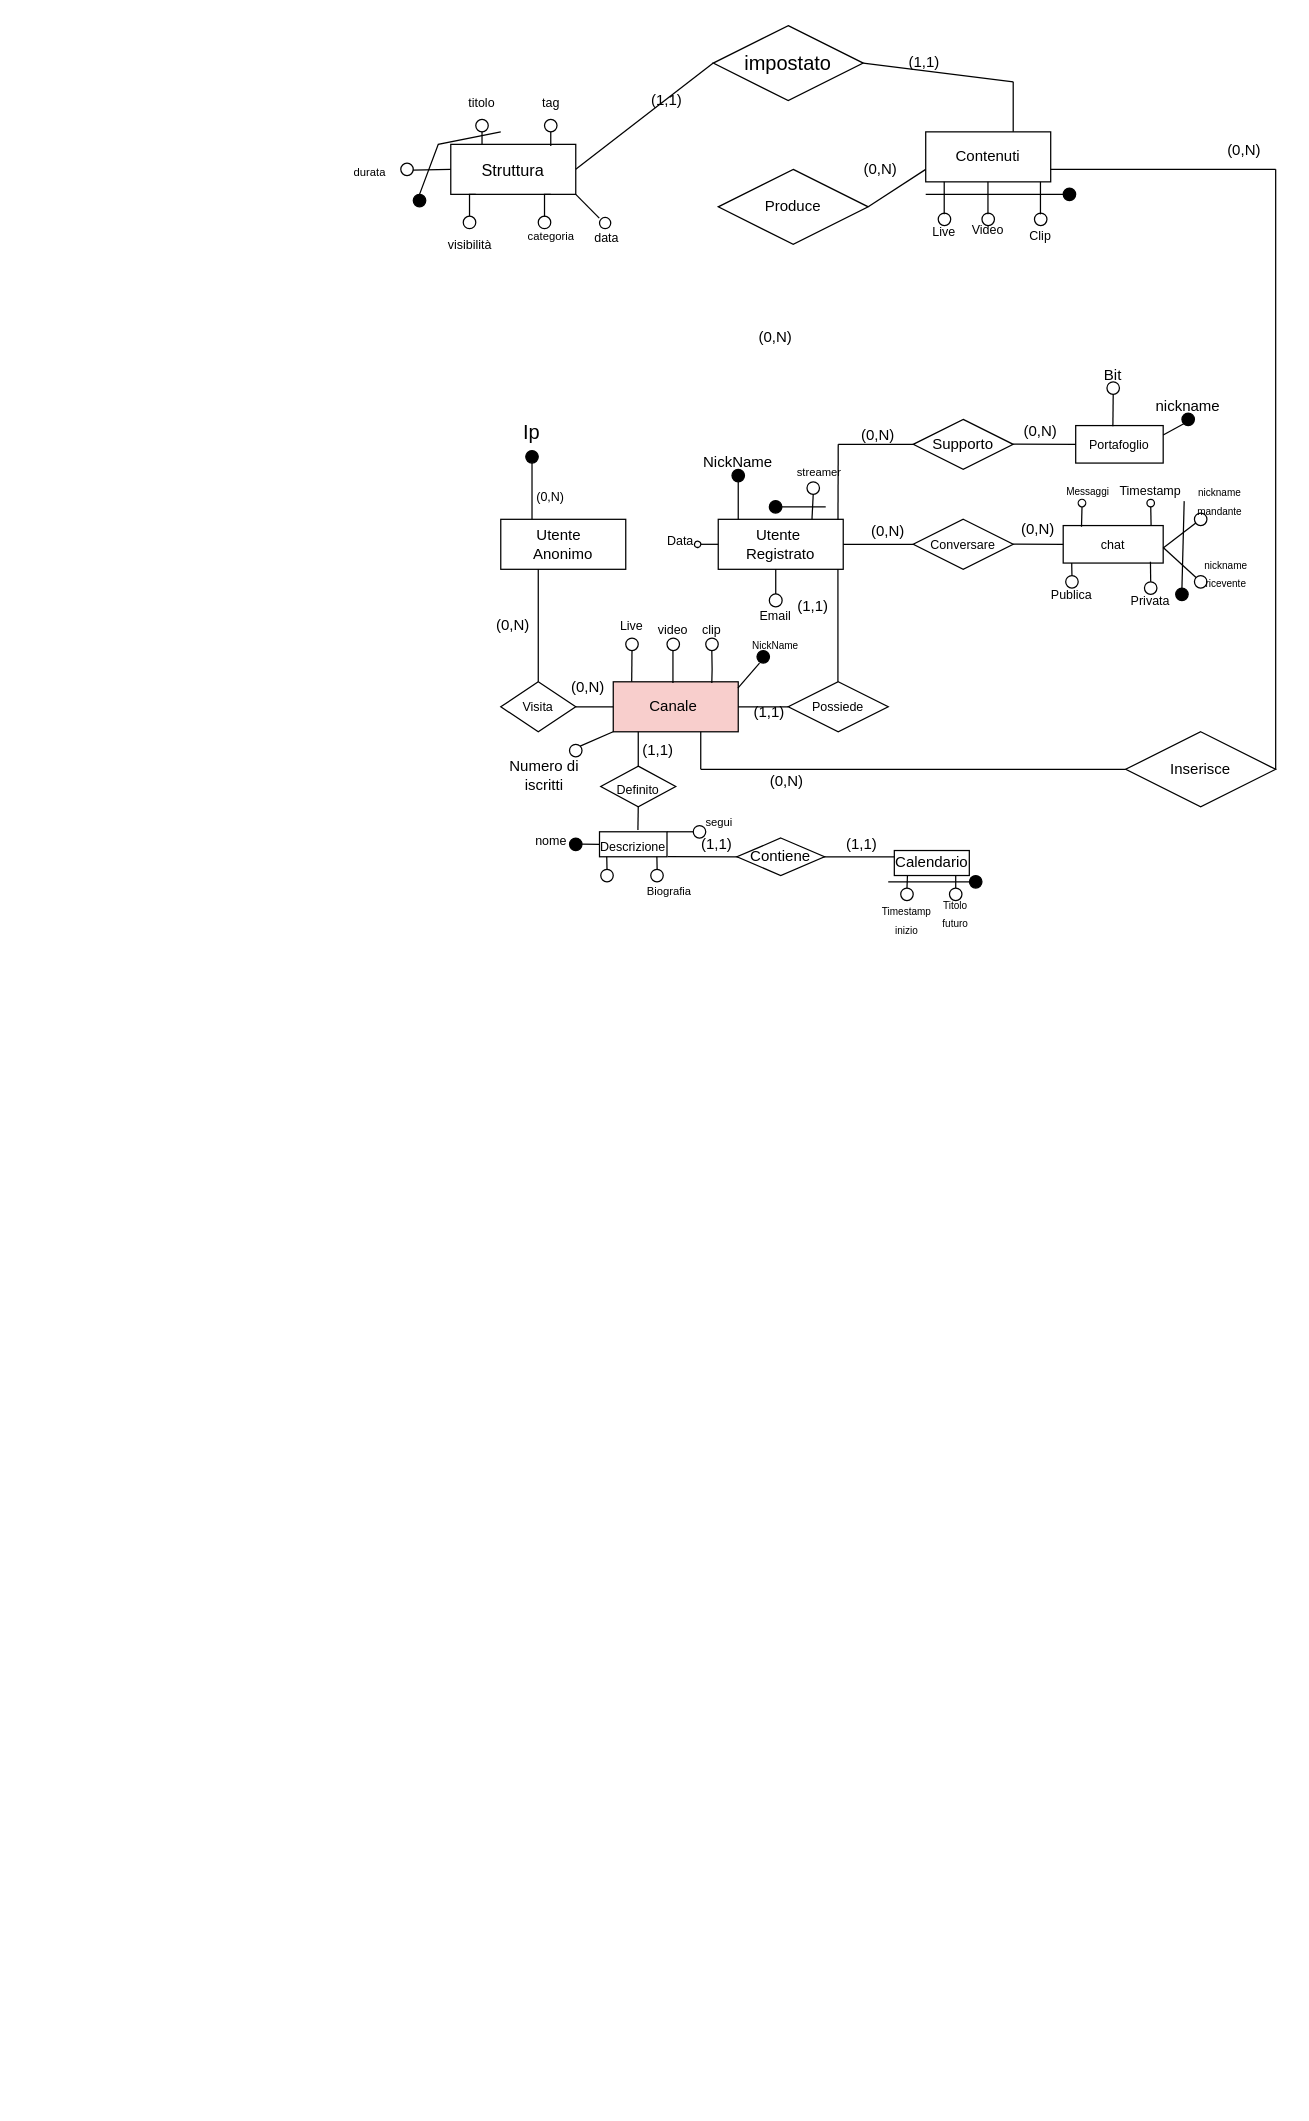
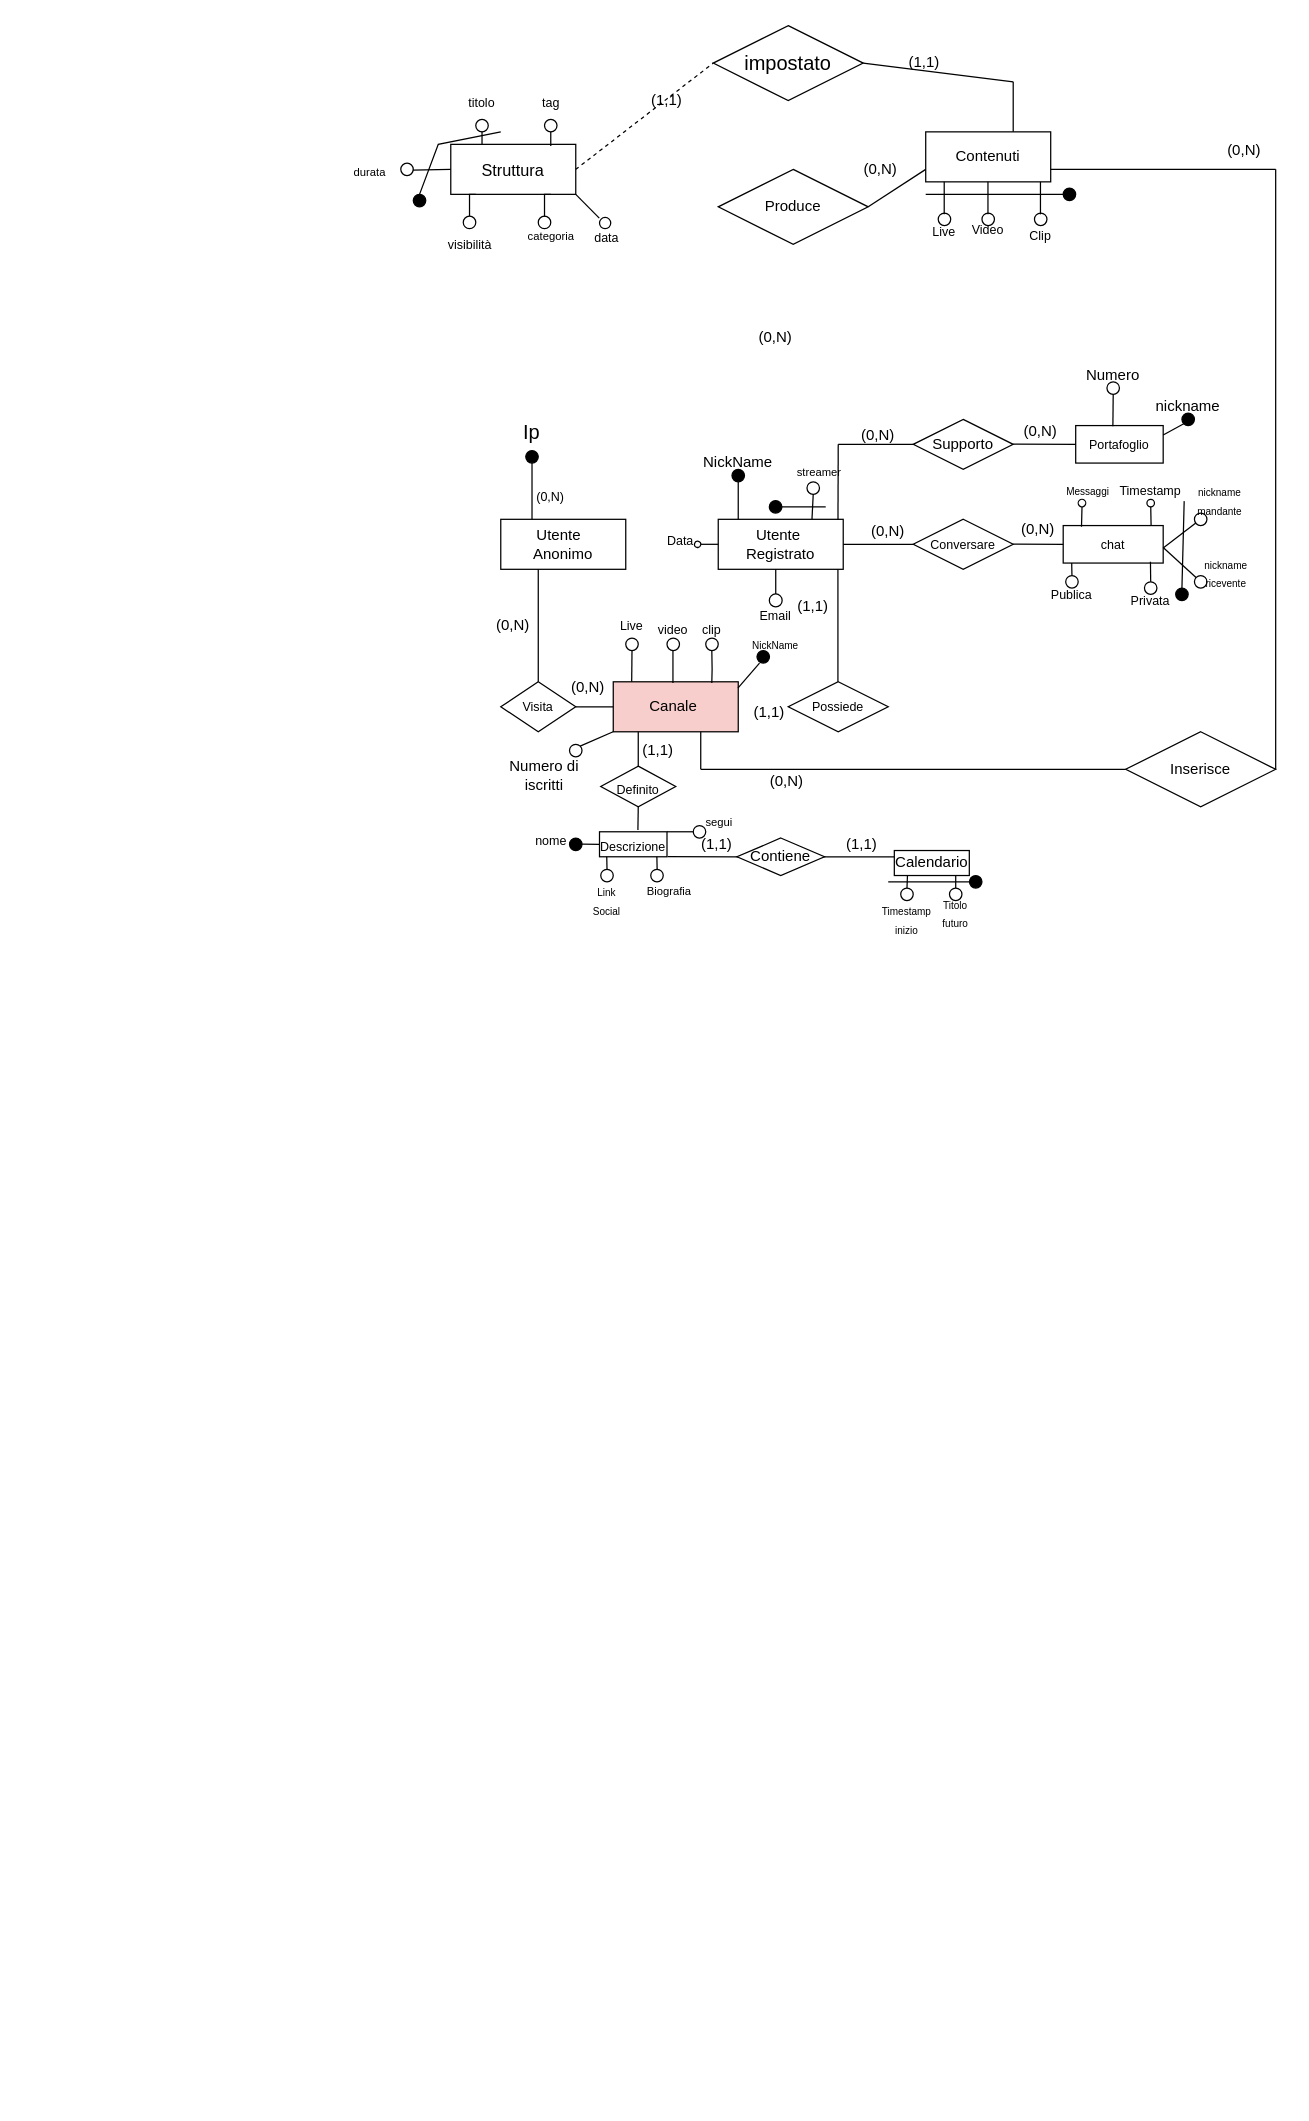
- <mxCell id="111" value="" style="endArrow=none;html=1;rounded=0;fontSize=12;startSize=8;endSize=8;curved=1;exitX=1;exitY=0.5;exitDx=0;exitDy=0;entryX=0;entryY=0.5;entryDx=0;entryDy=0;" parent="1" source="97" target="108" edge="1"><mxGeometry width="50" height="50" relative="1" as="geometry"><mxPoint x="520" y="95" as="sourcePoint" /><mxPoint x="570" y="45" as="targetPoint" /></mxGeometry></mxCell>
+ <mxCell id="111" value="" style="endArrow=none;html=1;rounded=0;fontSize=12;startSize=8;endSize=8;curved=1;exitX=1;exitY=0.5;exitDx=0;exitDy=0;entryX=0;entryY=0.5;entryDx=0;entryDy=0;dashed=1;" parent="1" source="97" target="108" edge="1"><mxGeometry width="50" height="50" relative="1" as="geometry"><mxPoint x="520" y="95" as="sourcePoint" /><mxPoint x="570" y="45" as="targetPoint" /></mxGeometry></mxCell>
- <mxCell id="27" value="Bit" style="text;html=1;strokeColor=none;fillColor=none;align=center;verticalAlign=middle;whiteSpace=wrap;rounded=0;" parent="1" vertex="1"><mxGeometry x="860" y="285" width="60" height="30" as="geometry" /></mxCell>
+ <mxCell id="27" value="Numero" style="text;html=1;strokeColor=none;fillColor=none;align=center;verticalAlign=middle;whiteSpace=wrap;rounded=0;" parent="1" vertex="1"><mxGeometry x="860" y="285" width="60" height="30" as="geometry" /></mxCell>
- <mxCell id="15" value="" style="endArrow=none;html=1;rounded=0;entryX=1;entryY=0.5;entryDx=0;entryDy=0;" parent="1" source="6" target="4" edge="1"><mxGeometry relative="1" as="geometry"><mxPoint x="590" y="540" as="sourcePoint" /><mxPoint x="590" y="570" as="targetPoint" /></mxGeometry></mxCell>
+ <mxCell id="17" value="&lt;font style=&quot;font-size: 8px;&quot;&gt;Link&lt;br&gt;Social&lt;br&gt;&lt;/font&gt;" style="text;html=1;strokeColor=none;fillColor=none;align=center;verticalAlign=middle;whiteSpace=wrap;rounded=0;" parent="1" vertex="1"><mxGeometry x="465" y="705" width="40" height="30" as="geometry" /></mxCell>
